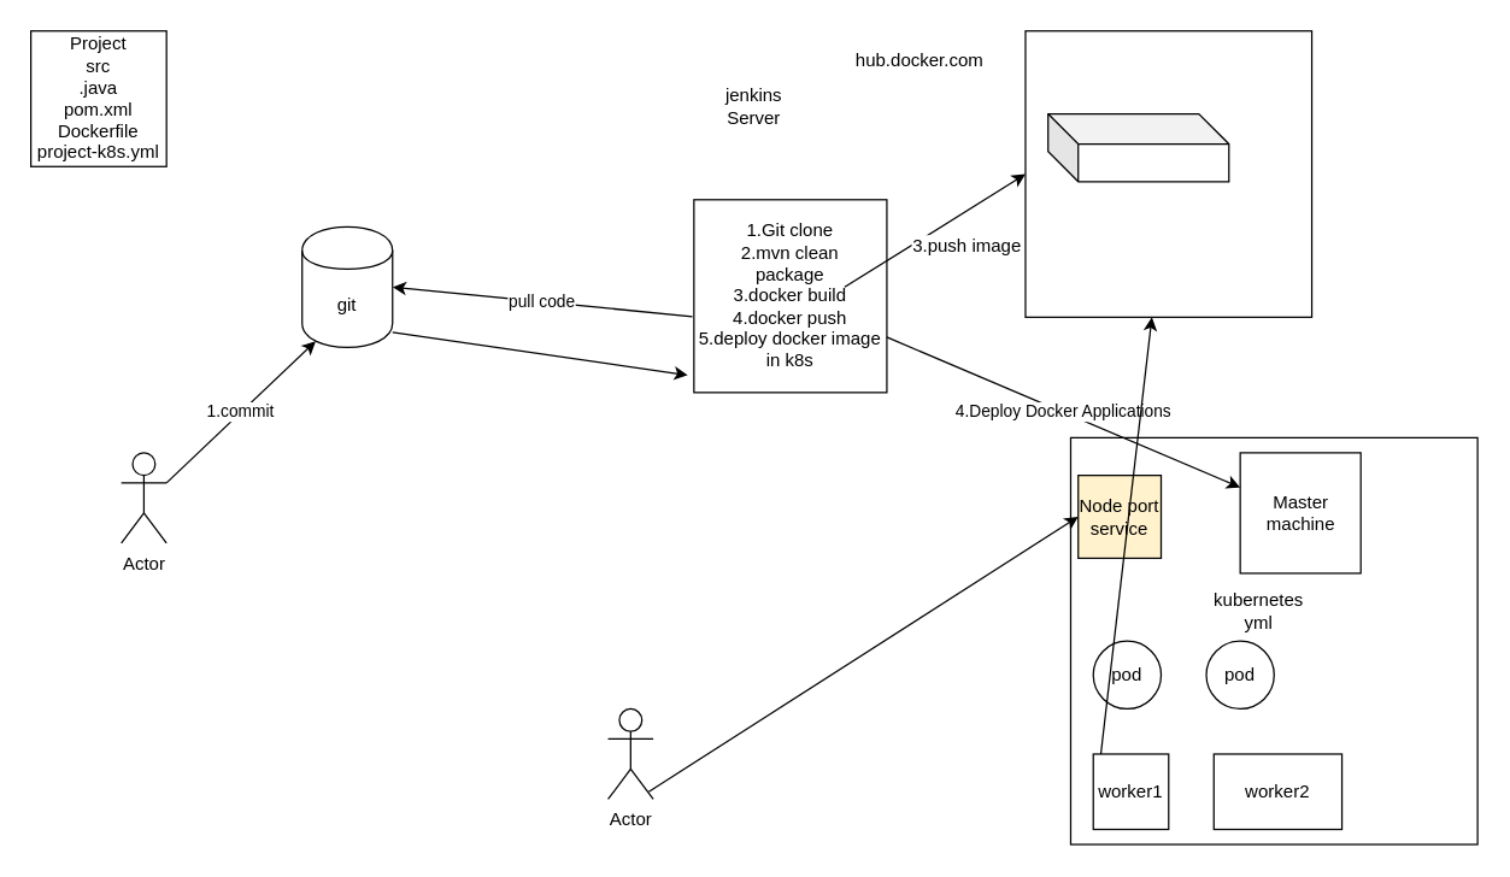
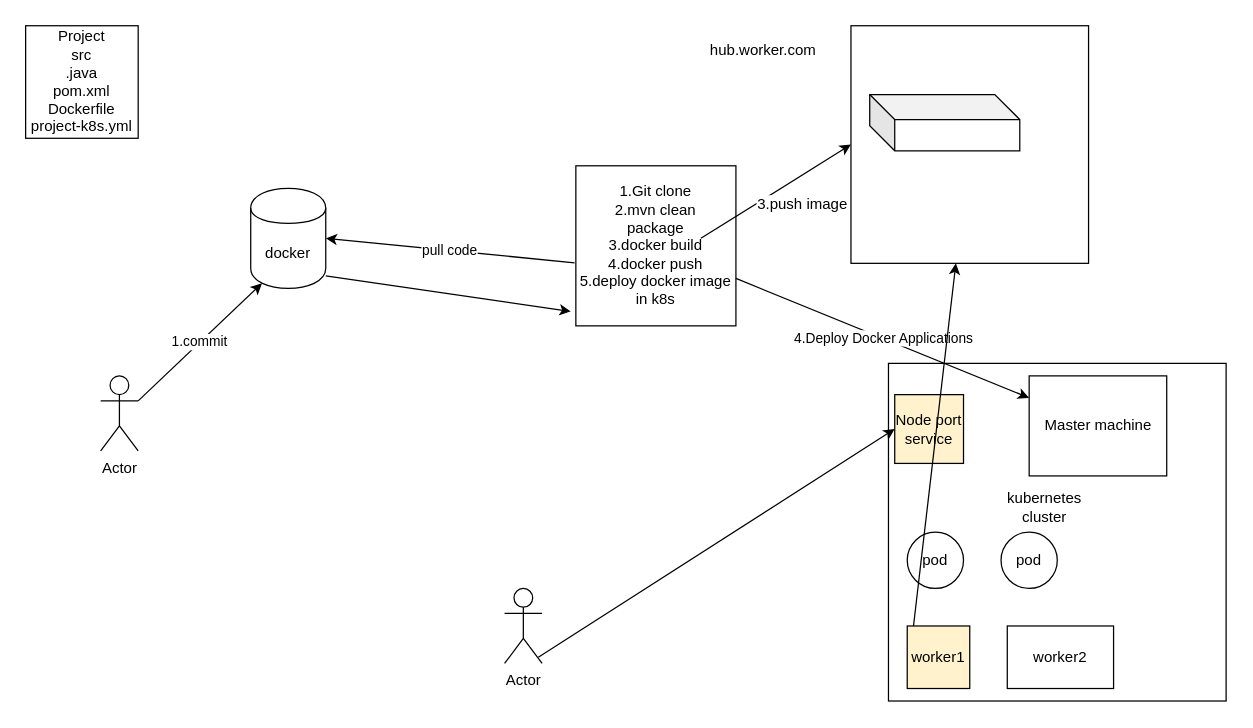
- <mxCell id="12" value="hub.docker.com&lt;br&gt;" style="text;html=1;strokeColor=none;fillColor=none;align=center;verticalAlign=middle;whiteSpace=wrap;rounded=0;" vertex="1" parent="1"><mxGeometry x="590" y="30" width="40" height="20" as="geometry" /></mxCell>
+ <mxCell id="12" value="hub.worker.com&lt;br&gt;" style="text;html=1;strokeColor=none;fillColor=none;align=center;verticalAlign=middle;whiteSpace=wrap;rounded=0;" vertex="1" parent="1"><mxGeometry x="590" y="30" width="40" height="20" as="geometry" /></mxCell>
- <mxCell id="8" value="jenkins Server&lt;br&gt;" style="text;html=1;strokeColor=none;fillColor=none;align=center;verticalAlign=middle;whiteSpace=wrap;rounded=0;" vertex="1" parent="1"><mxGeometry x="480" y="60" width="40" height="20" as="geometry" /></mxCell>
- <mxCell id="3" value="git&lt;br&gt;" style="shape=cylinder;whiteSpace=wrap;html=1;boundedLbl=1;backgroundOutline=1;" vertex="1" parent="1"><mxGeometry x="200" y="150" width="60" height="80" as="geometry" /></mxCell>
+ <mxCell id="3" value="docker&lt;br&gt;" style="shape=cylinder;whiteSpace=wrap;html=1;boundedLbl=1;backgroundOutline=1;" vertex="1" parent="1"><mxGeometry x="200" y="150" width="60" height="80" as="geometry" /></mxCell>
- <mxCell id="14" value="Master machine" style="whiteSpace=wrap;html=1;aspect=fixed;" vertex="1" parent="1"><mxGeometry x="822.5" y="300" width="80" height="80" as="geometry" /></mxCell>
+ <mxCell id="14" value="Master machine" style="whiteSpace=wrap;html=1;aspect=fixed;" vertex="1" parent="1"><mxGeometry x="822.5" y="300" width="110" height="80" as="geometry" /></mxCell>
- <mxCell id="17" value="kubernetes yml" style="text;html=1;strokeColor=none;fillColor=none;align=center;verticalAlign=middle;whiteSpace=wrap;rounded=0;" vertex="1" parent="1"><mxGeometry x="815" y="395" width="40" height="20" as="geometry" /></mxCell>
+ <mxCell id="17" value="kubernetes cluster" style="text;html=1;strokeColor=none;fillColor=none;align=center;verticalAlign=middle;whiteSpace=wrap;rounded=0;" vertex="1" parent="1"><mxGeometry x="815" y="395" width="40" height="20" as="geometry" /></mxCell>
- <mxCell id="15" value="worker1" style="whiteSpace=wrap;html=1;aspect=fixed;" vertex="1" parent="1"><mxGeometry x="725" y="500" width="50" height="50" as="geometry" /></mxCell>
+ <mxCell id="15" value="worker1" style="whiteSpace=wrap;html=1;aspect=fixed;fillColor=#fff2cc;" vertex="1" parent="1"><mxGeometry x="725" y="500" width="50" height="50" as="geometry" /></mxCell>
